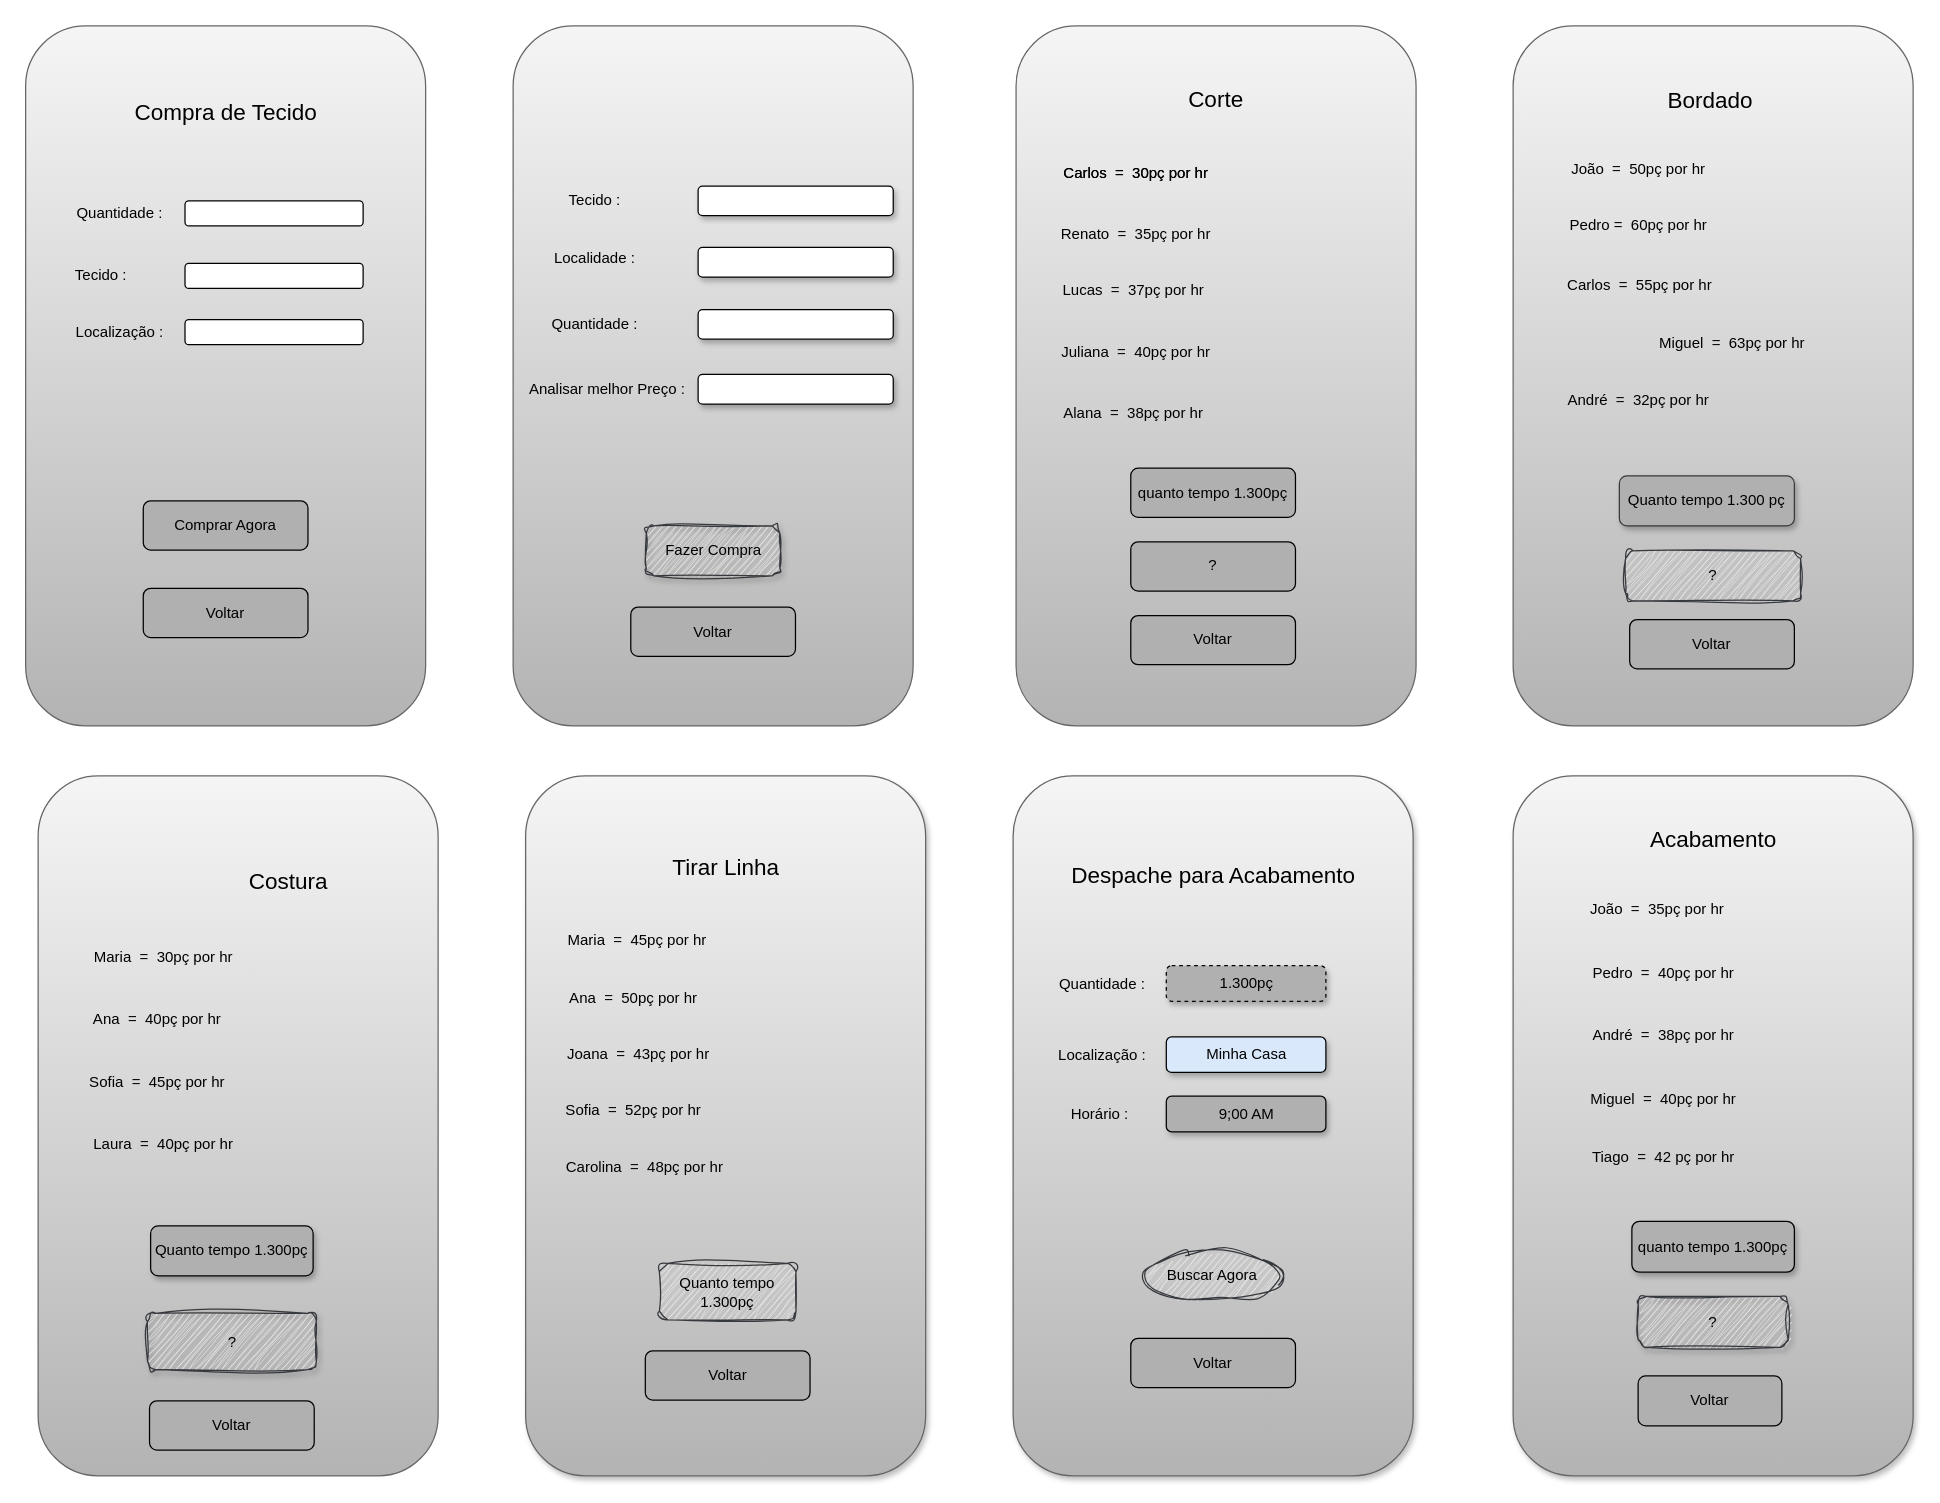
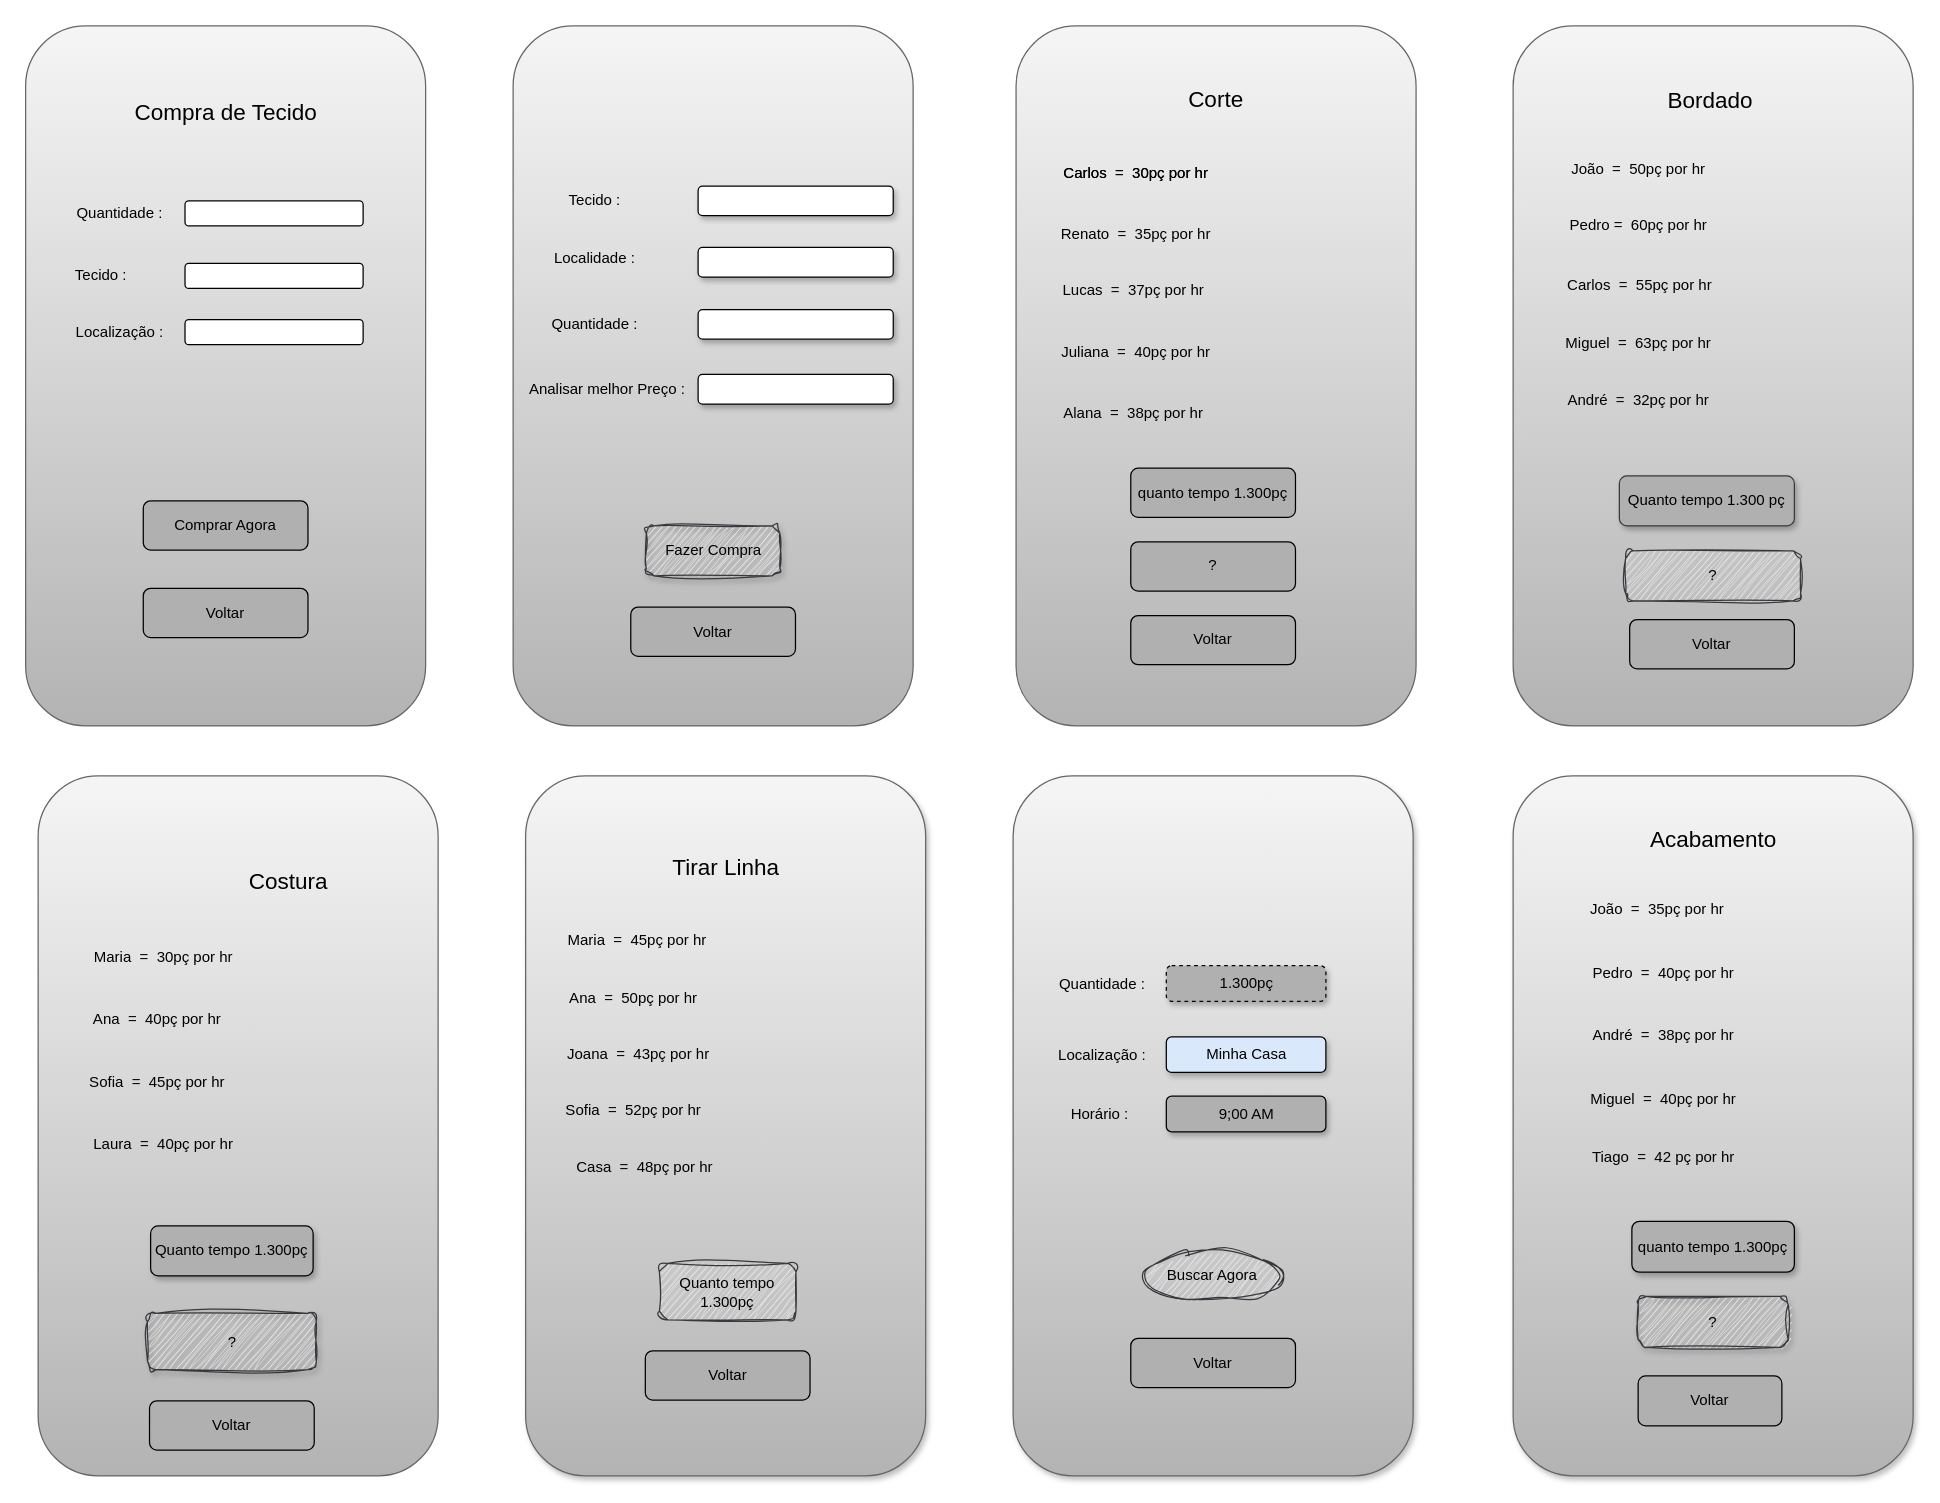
- <mxCell id="48" value="Miguel&amp;nbsp; =&amp;nbsp; 63pç por hr" style="text;html=1;align=center;verticalAlign=middle;resizable=0;points=[];autosize=1;strokeColor=none;fillColor=none;" parent="46" vertex="1"><mxGeometry x="105" y="238.81" width="140" height="30" as="geometry" /></mxCell>
+ <mxCell id="48" value="Miguel&amp;nbsp; =&amp;nbsp; 63pç por hr" style="text;html=1;align=center;verticalAlign=middle;resizable=0;points=[];autosize=1;strokeColor=none;fillColor=none;" parent="46" vertex="1"><mxGeometry x="30" y="238.81" width="140" height="30" as="geometry" /></mxCell>
- <mxCell id="4" value="&lt;font style=&quot;font-size: 18px;&quot;&gt;Despache para Acabamento&lt;/font&gt;" style="text;html=1;align=center;verticalAlign=middle;resizable=0;points=[];autosize=1;strokeColor=none;fillColor=none;" parent="2" vertex="1"><mxGeometry x="34.997" y="59.999" width="250" height="40" as="geometry" /></mxCell>
- <mxCell id="31" value="Carolina&amp;nbsp; =&amp;nbsp; 48pç por hr" style="text;html=1;align=center;verticalAlign=middle;resizable=0;points=[];autosize=1;strokeColor=none;fillColor=none;" parent="26" vertex="1"><mxGeometry y="243.871" width="150" height="30" as="geometry" /></mxCell>
+ <mxCell id="31" value="Casa&amp;nbsp; =&amp;nbsp; 48pç por hr" style="text;html=1;align=center;verticalAlign=middle;resizable=0;points=[];autosize=1;strokeColor=none;fillColor=none;" parent="26" vertex="1"><mxGeometry y="243.871" width="150" height="30" as="geometry" /></mxCell>
